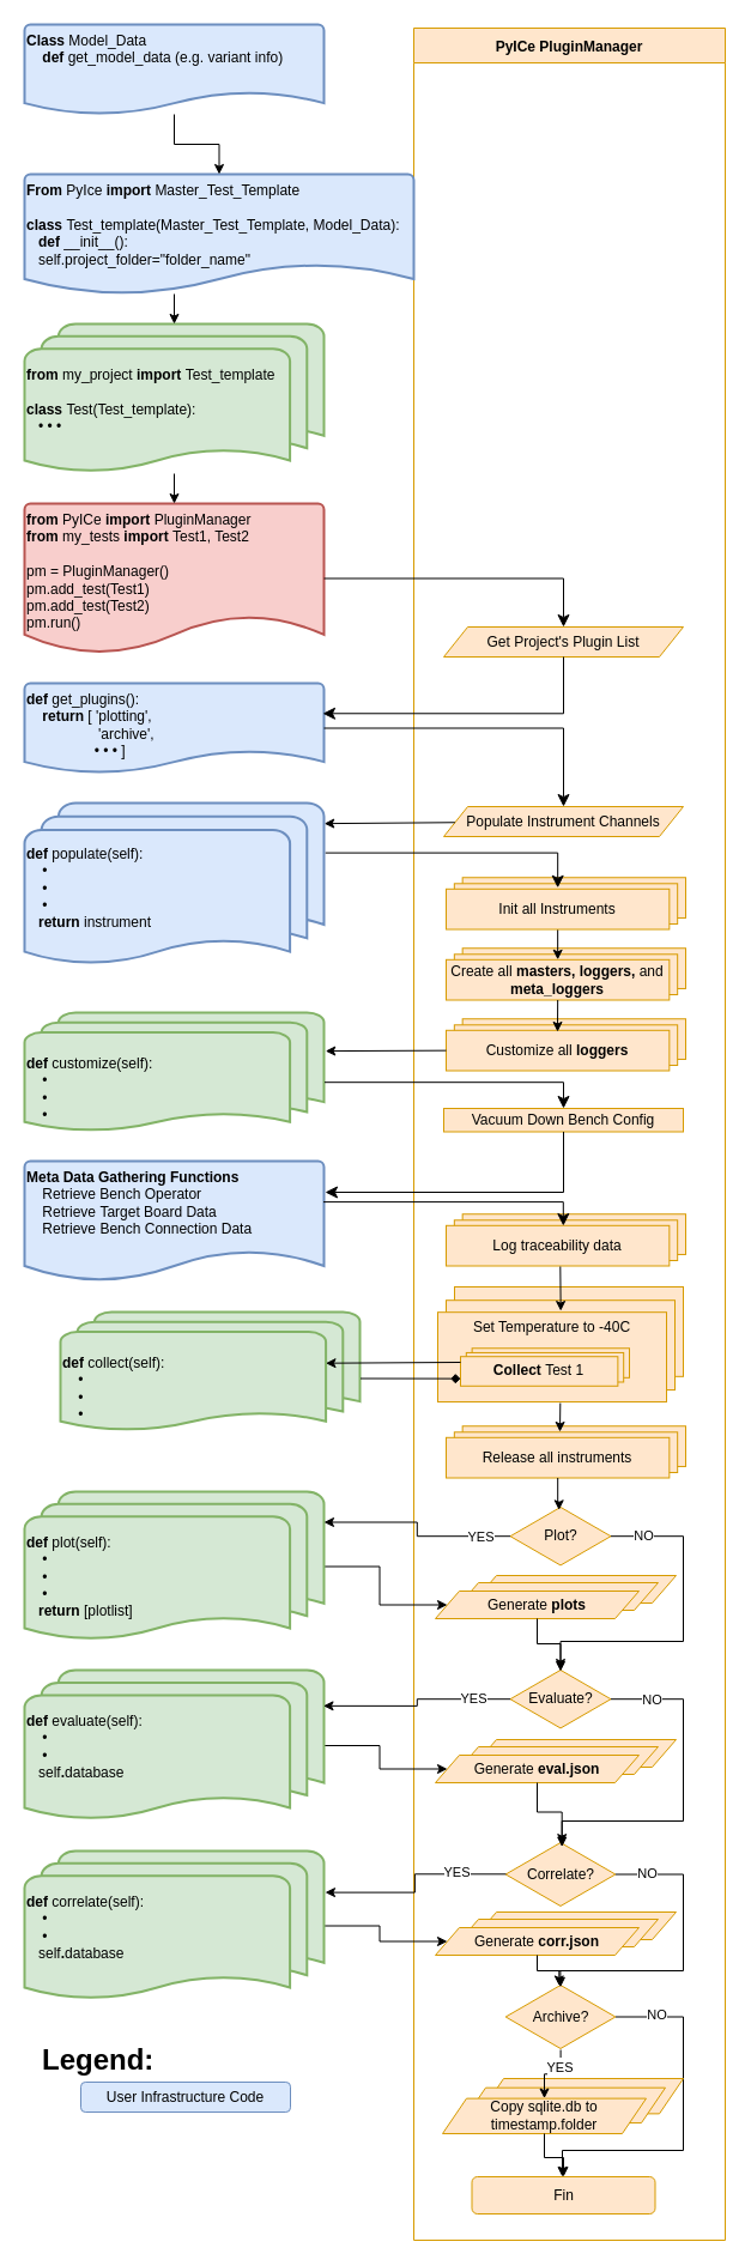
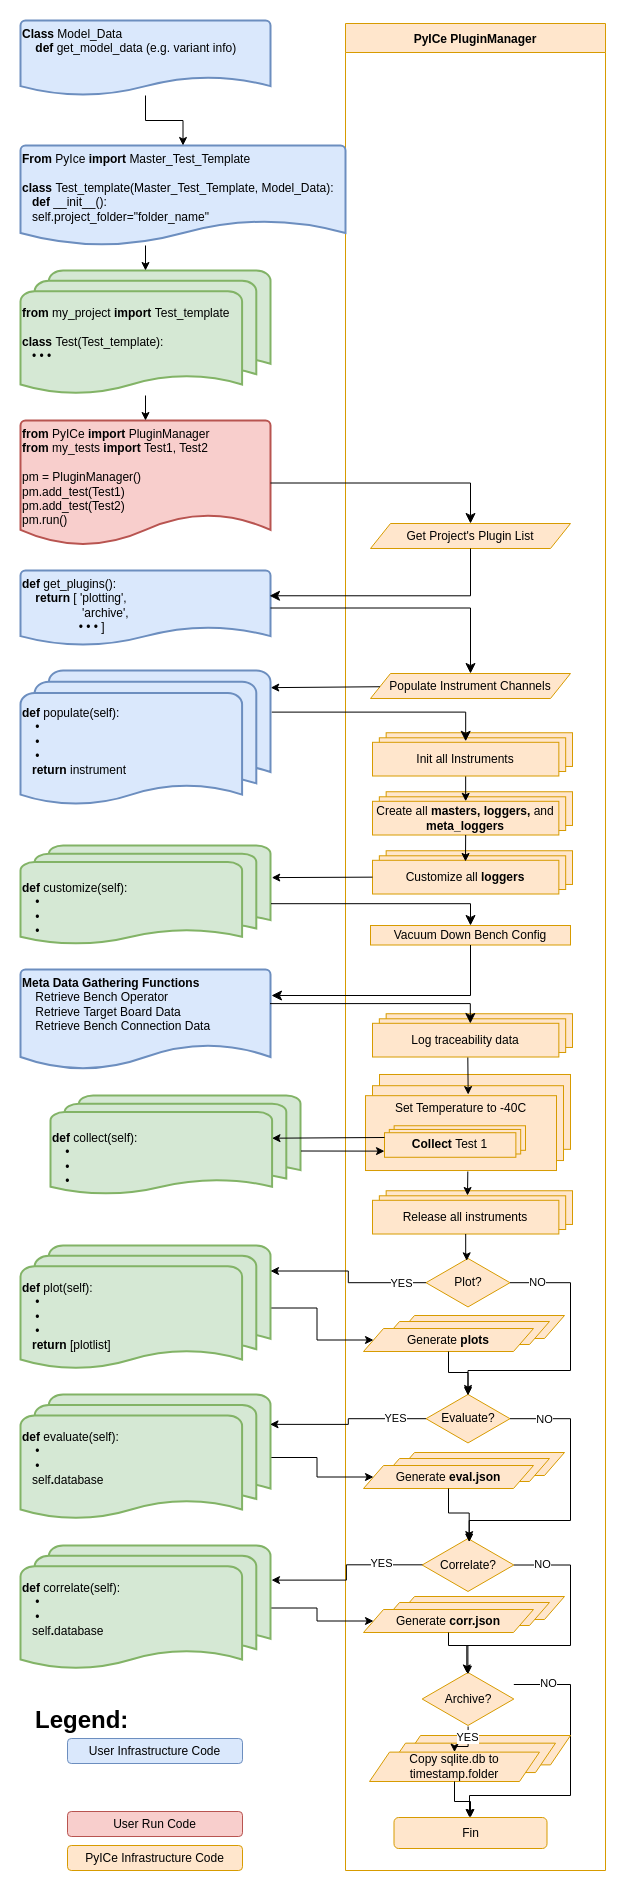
- <mxCell id="106" style="rounded=0;orthogonalLoop=1;jettySize=auto;html=1;exitX=1.002;exitY=0.555;exitDx=0;exitDy=0;exitPerimeter=0;entryX=0;entryY=0.75;entryDx=0;entryDy=0;endArrow=diamond;" parent="1" source="94" target="24" edge="1"><mxGeometry relative="1" as="geometry"><mxPoint x="409" y="1169" as="sourcePoint" /><mxPoint x="295" y="1195" as="targetPoint" /></mxGeometry></mxCell>
+ <mxCell id="106" style="rounded=0;orthogonalLoop=1;jettySize=auto;html=1;exitX=1.002;exitY=0.555;exitDx=0;exitDy=0;exitPerimeter=0;entryX=0;entryY=0.75;entryDx=0;entryDy=0;" parent="1" source="94" target="24" edge="1"><mxGeometry relative="1" as="geometry"><mxPoint x="409" y="1169" as="sourcePoint" /><mxPoint x="295" y="1195" as="targetPoint" /></mxGeometry></mxCell>
- <mxCell id="30" value="Archive?" style="html=1;whiteSpace=wrap;aspect=fixed;shape=isoRectangle;fillColor=#ffe6cc;strokeColor=#d79b00;" parent="4" vertex="1"><mxGeometry x="76.67" y="1633" width="91.66" height="55" as="geometry" /></mxCell>
+ <mxCell id="30" value="Archive?" style="html=1;whiteSpace=wrap;aspect=fixed;shape=isoRectangle;fillColor=#ffe6cc;strokeColor=#d79b00;" parent="4" vertex="1"><mxGeometry x="76.67" y="1648" width="91.66" height="55" as="geometry" /></mxCell>
+ <mxCell id="112" value="User Run Code" style="rounded=1;whiteSpace=wrap;html=1;fillColor=#f8cecc;strokeColor=#b85450;" parent="1" vertex="1"><mxGeometry x="67" y="1811" width="175" height="25" as="geometry" /></mxCell>
+ <mxCell id="113" value="PyICe Infrastructure Code" style="rounded=1;whiteSpace=wrap;html=1;fillColor=#ffe6cc;strokeColor=#d79b00;" parent="1" vertex="1"><mxGeometry x="67" y="1845" width="175" height="25" as="geometry" /></mxCell>
